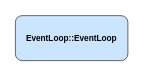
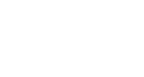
- <mxCell id="2" value="&lt;b&gt;&lt;font color=&quot;#000000&quot;&gt;EventLoop::EventLoop&lt;/font&gt;&lt;/b&gt;" style="rounded=1;whiteSpace=wrap;html=1;fontSize=11;fillColor=#cce5ff;strokeColor=#36393d;shadow=0;glass=0;" vertex="1" parent="1"><mxGeometry x="20" y="20" width="150" height="60" as="geometry" /></mxCell>
